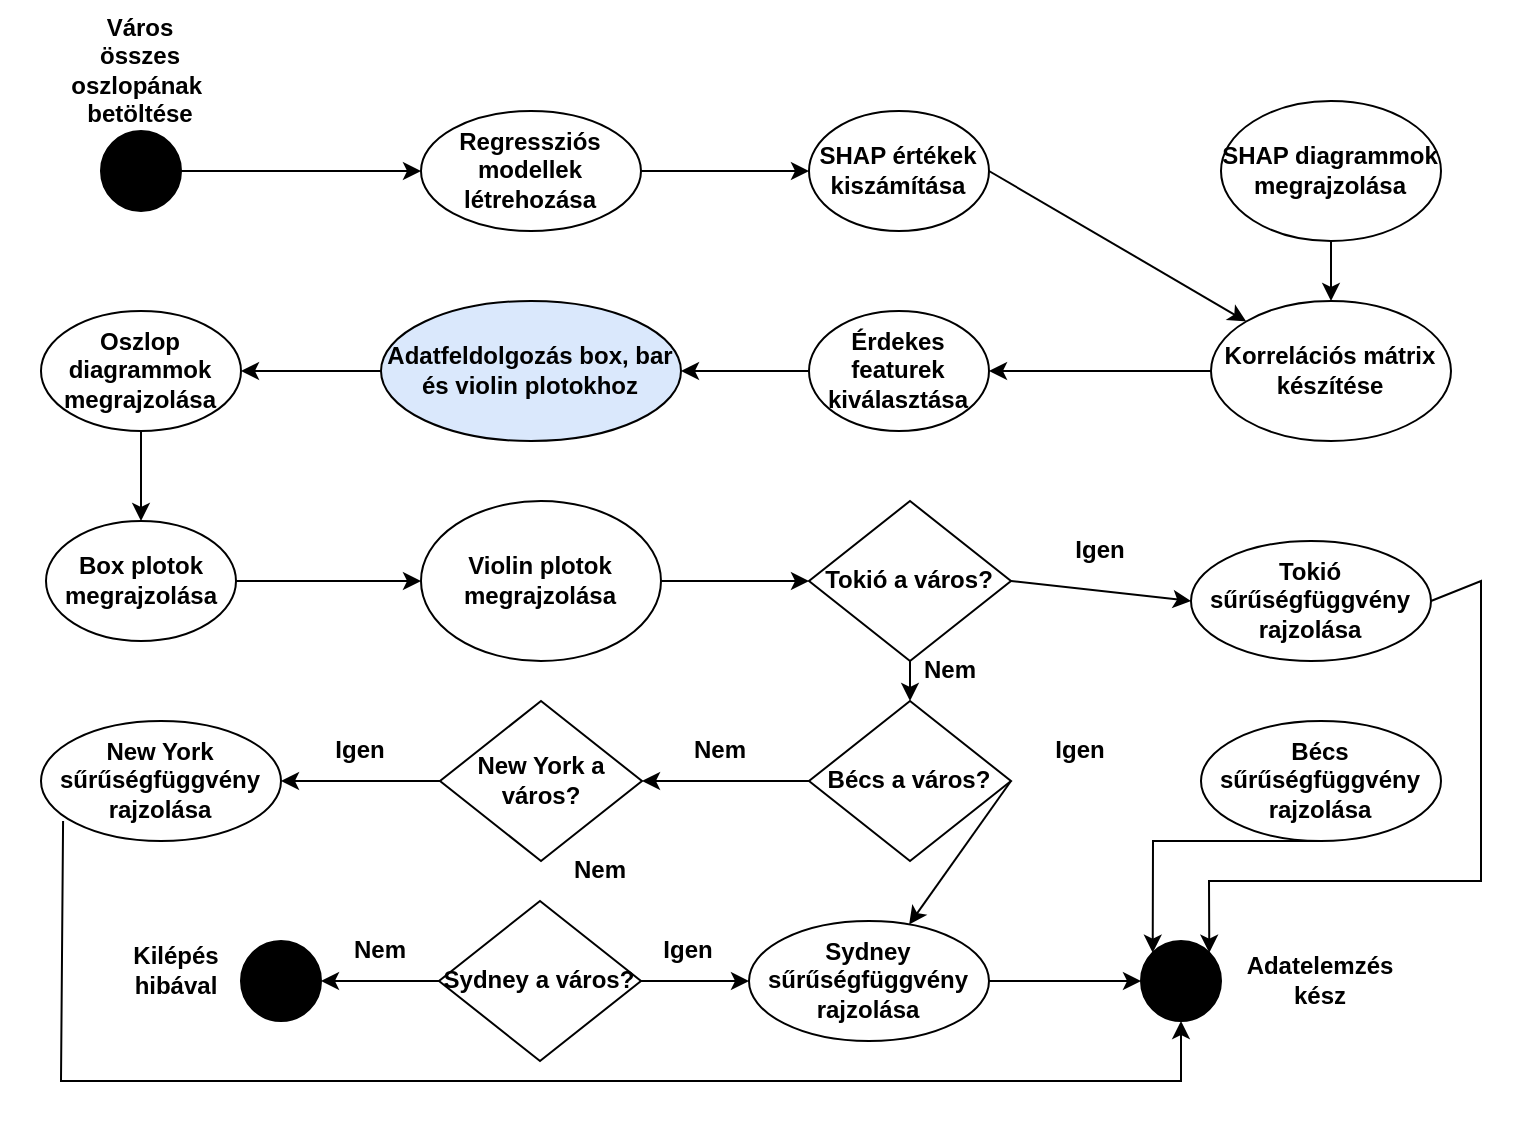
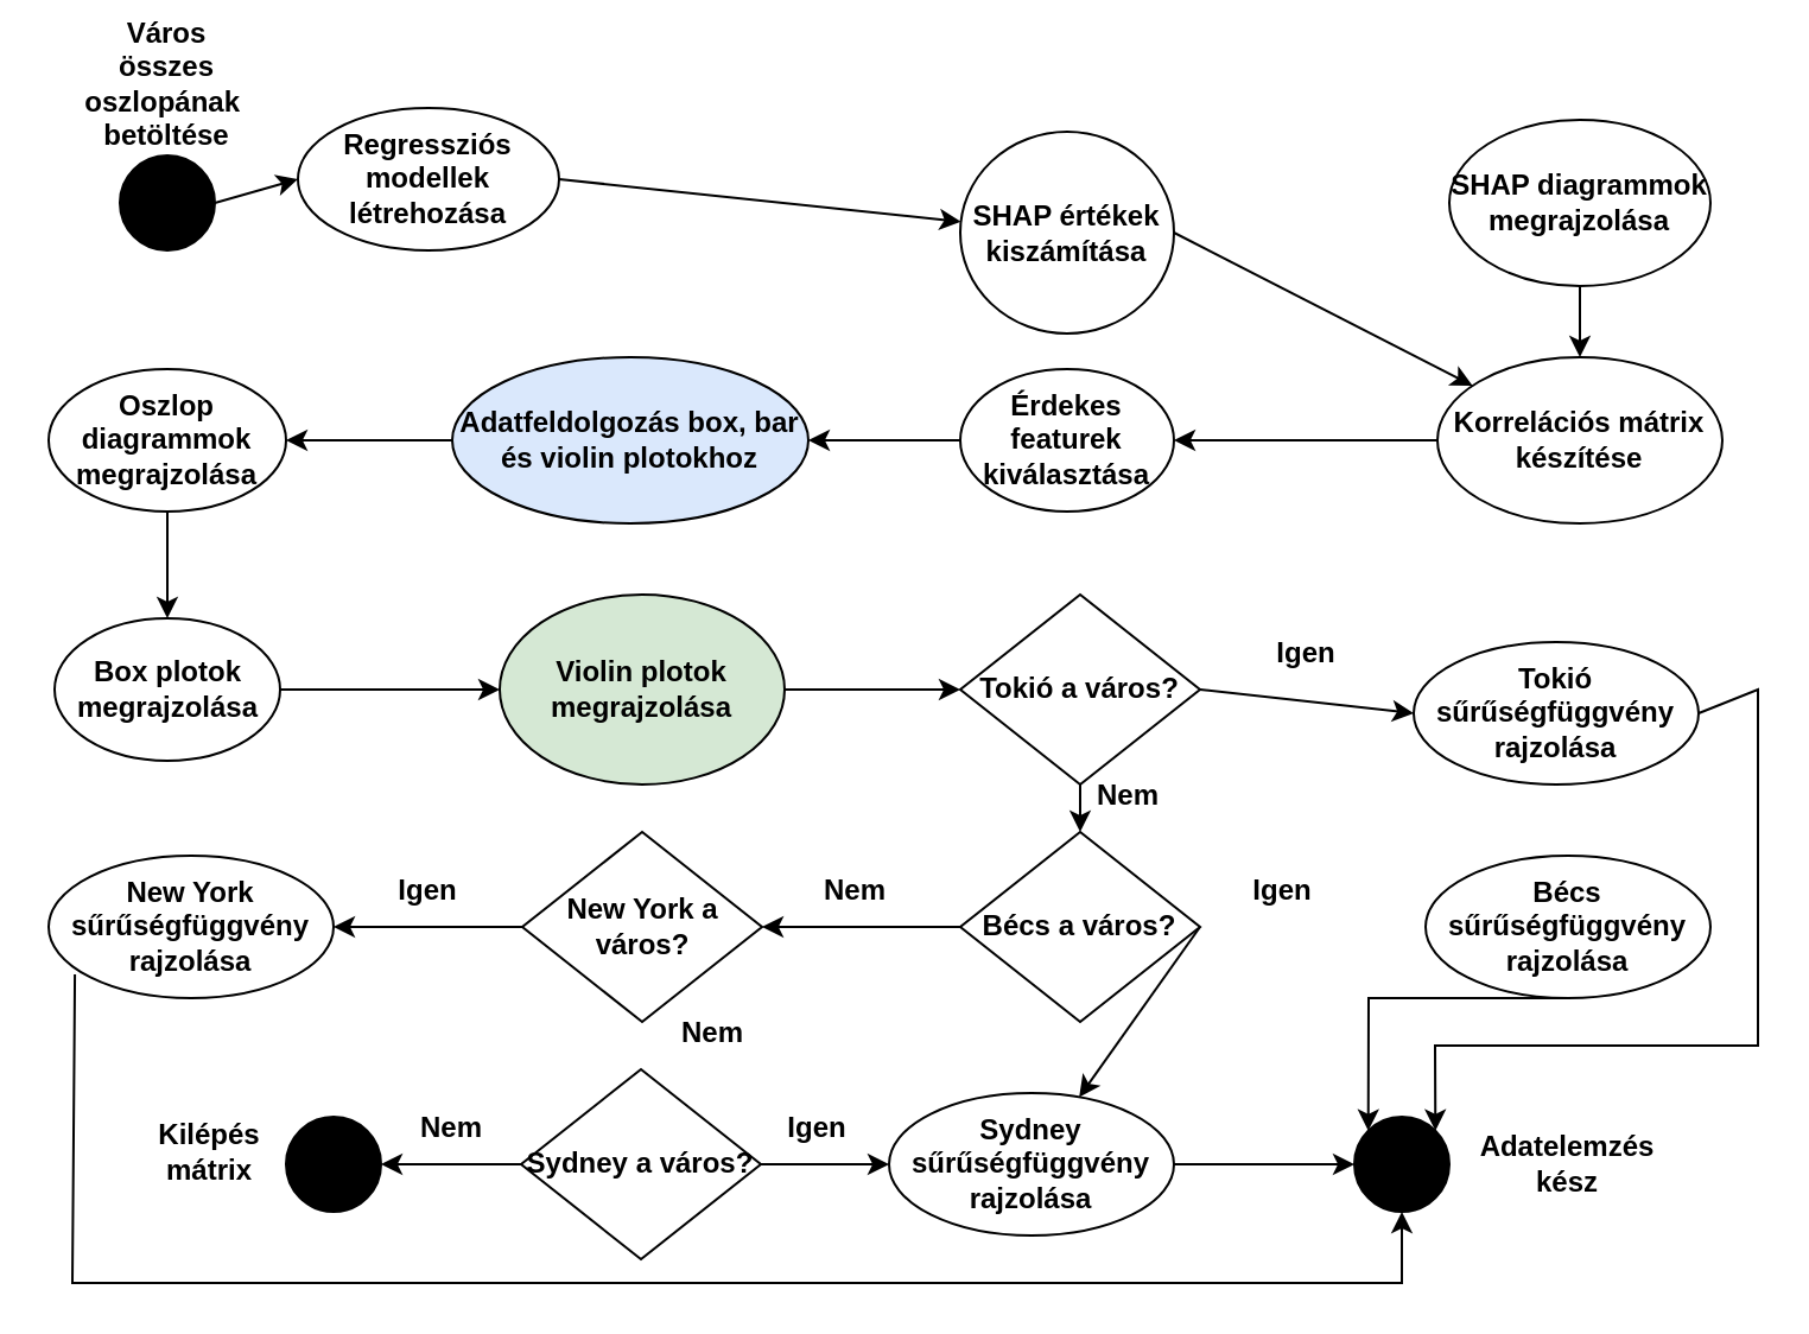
- <mxCell id="5" value="&lt;b&gt;Regressziós modellek létrehozása&lt;br&gt;&lt;/b&gt;" style="ellipse;whiteSpace=wrap;html=1;" parent="1" vertex="1"><mxGeometry x="210" y="55" width="110" height="60" as="geometry" /></mxCell>
+ <mxCell id="5" value="&lt;b&gt;Regressziós modellek létrehozása&lt;br&gt;&lt;/b&gt;" style="ellipse;whiteSpace=wrap;html=1;" parent="1" vertex="1"><mxGeometry x="125" y="45" width="110" height="60" as="geometry" /></mxCell>
- <mxCell id="7" value="&lt;b&gt;SHAP értékek kiszámítása&lt;br&gt;&lt;/b&gt;" style="ellipse;whiteSpace=wrap;html=1;" parent="1" vertex="1"><mxGeometry x="404" y="55" width="90" height="60" as="geometry" /></mxCell>
+ <mxCell id="7" value="&lt;b&gt;SHAP értékek kiszámítása&lt;br&gt;&lt;/b&gt;" style="ellipse;whiteSpace=wrap;html=1;" parent="1" vertex="1"><mxGeometry x="404" y="55" width="90" height="85" as="geometry" /></mxCell>
- <mxCell id="21" value="&lt;b&gt;Violin plotok megrajzolása&lt;br&gt;&lt;/b&gt;" style="ellipse;whiteSpace=wrap;html=1;" parent="1" vertex="1"><mxGeometry x="210" y="250" width="120" height="80" as="geometry" /></mxCell>
+ <mxCell id="21" value="&lt;b&gt;Violin plotok megrajzolása&lt;br&gt;&lt;/b&gt;" style="ellipse;whiteSpace=wrap;html=1;fillColor=#d5e8d4;" parent="1" vertex="1"><mxGeometry x="210" y="250" width="120" height="80" as="geometry" /></mxCell>
- <mxCell id="48" value="&lt;b&gt;Kilépés hibával&lt;br&gt;&lt;/b&gt;" style="text;html=1;strokeColor=none;fillColor=none;align=center;verticalAlign=middle;whiteSpace=wrap;rounded=0;" parent="1" vertex="1"><mxGeometry x="57.5" y="470" width="60" height="30" as="geometry" /></mxCell>
+ <mxCell id="48" value="&lt;b&gt;Kilépés mátrix&lt;br&gt;&lt;/b&gt;" style="text;html=1;strokeColor=none;fillColor=none;align=center;verticalAlign=middle;whiteSpace=wrap;rounded=0;" parent="1" vertex="1"><mxGeometry x="57.5" y="470" width="60" height="30" as="geometry" /></mxCell>
